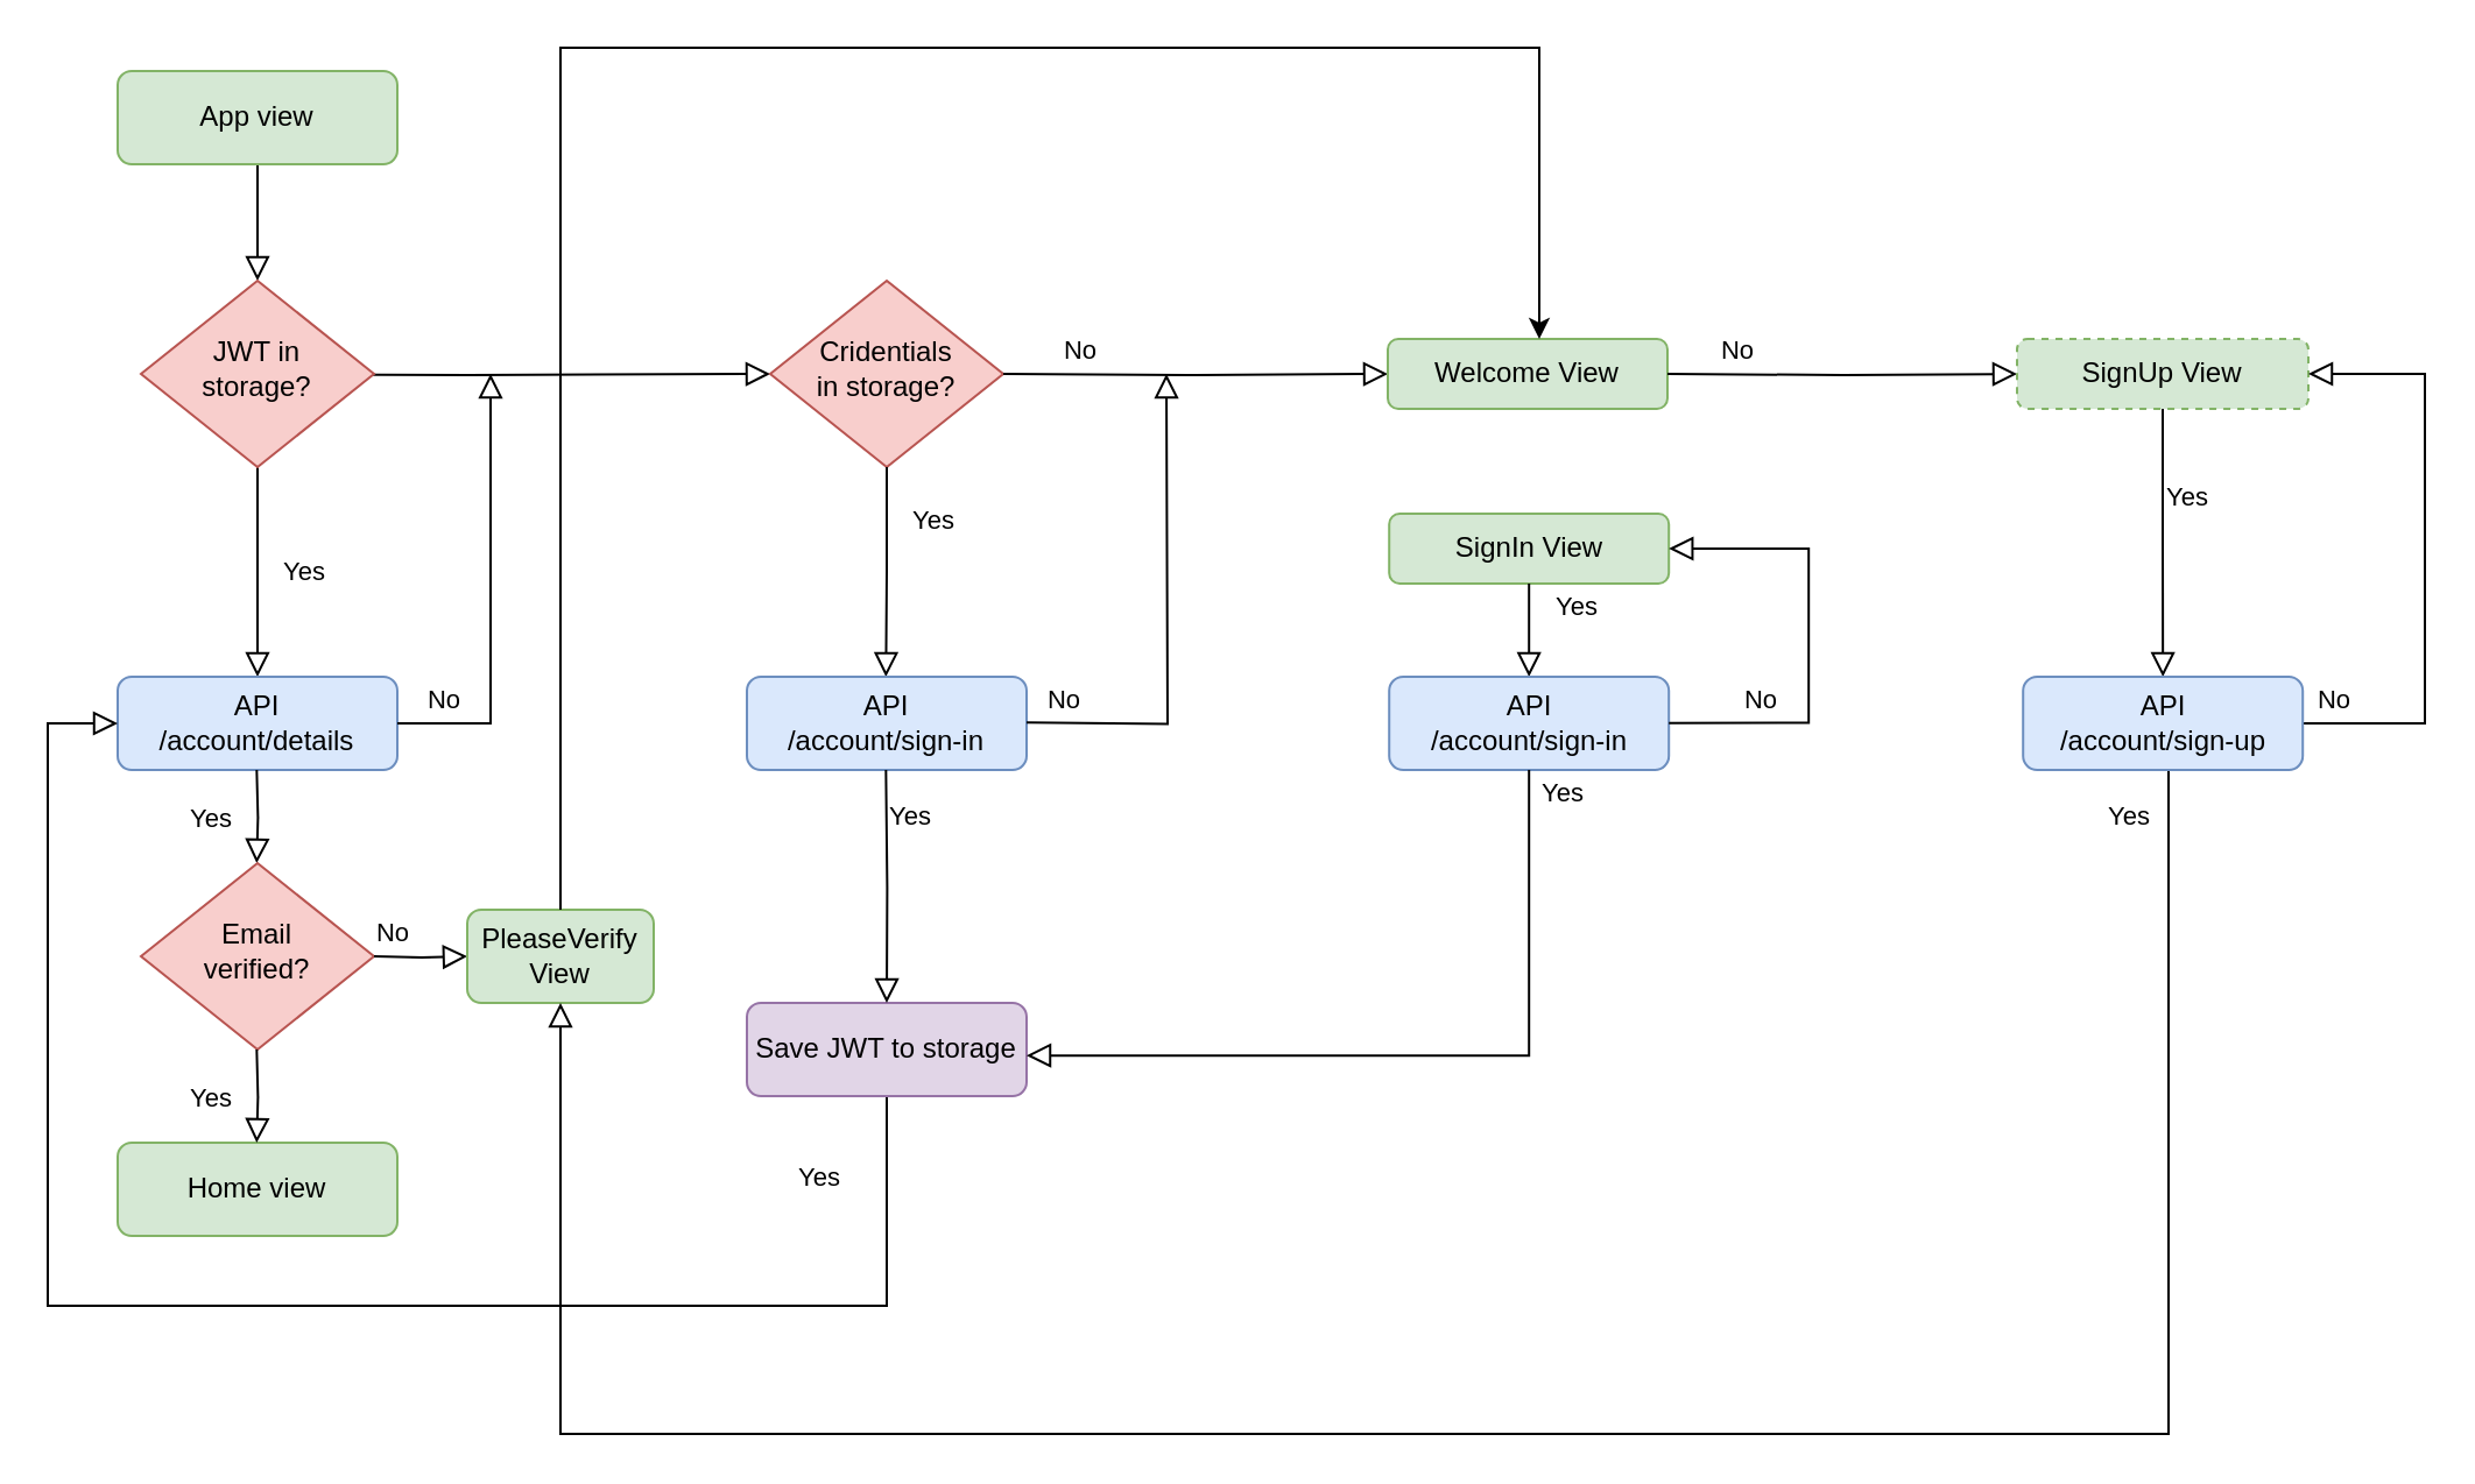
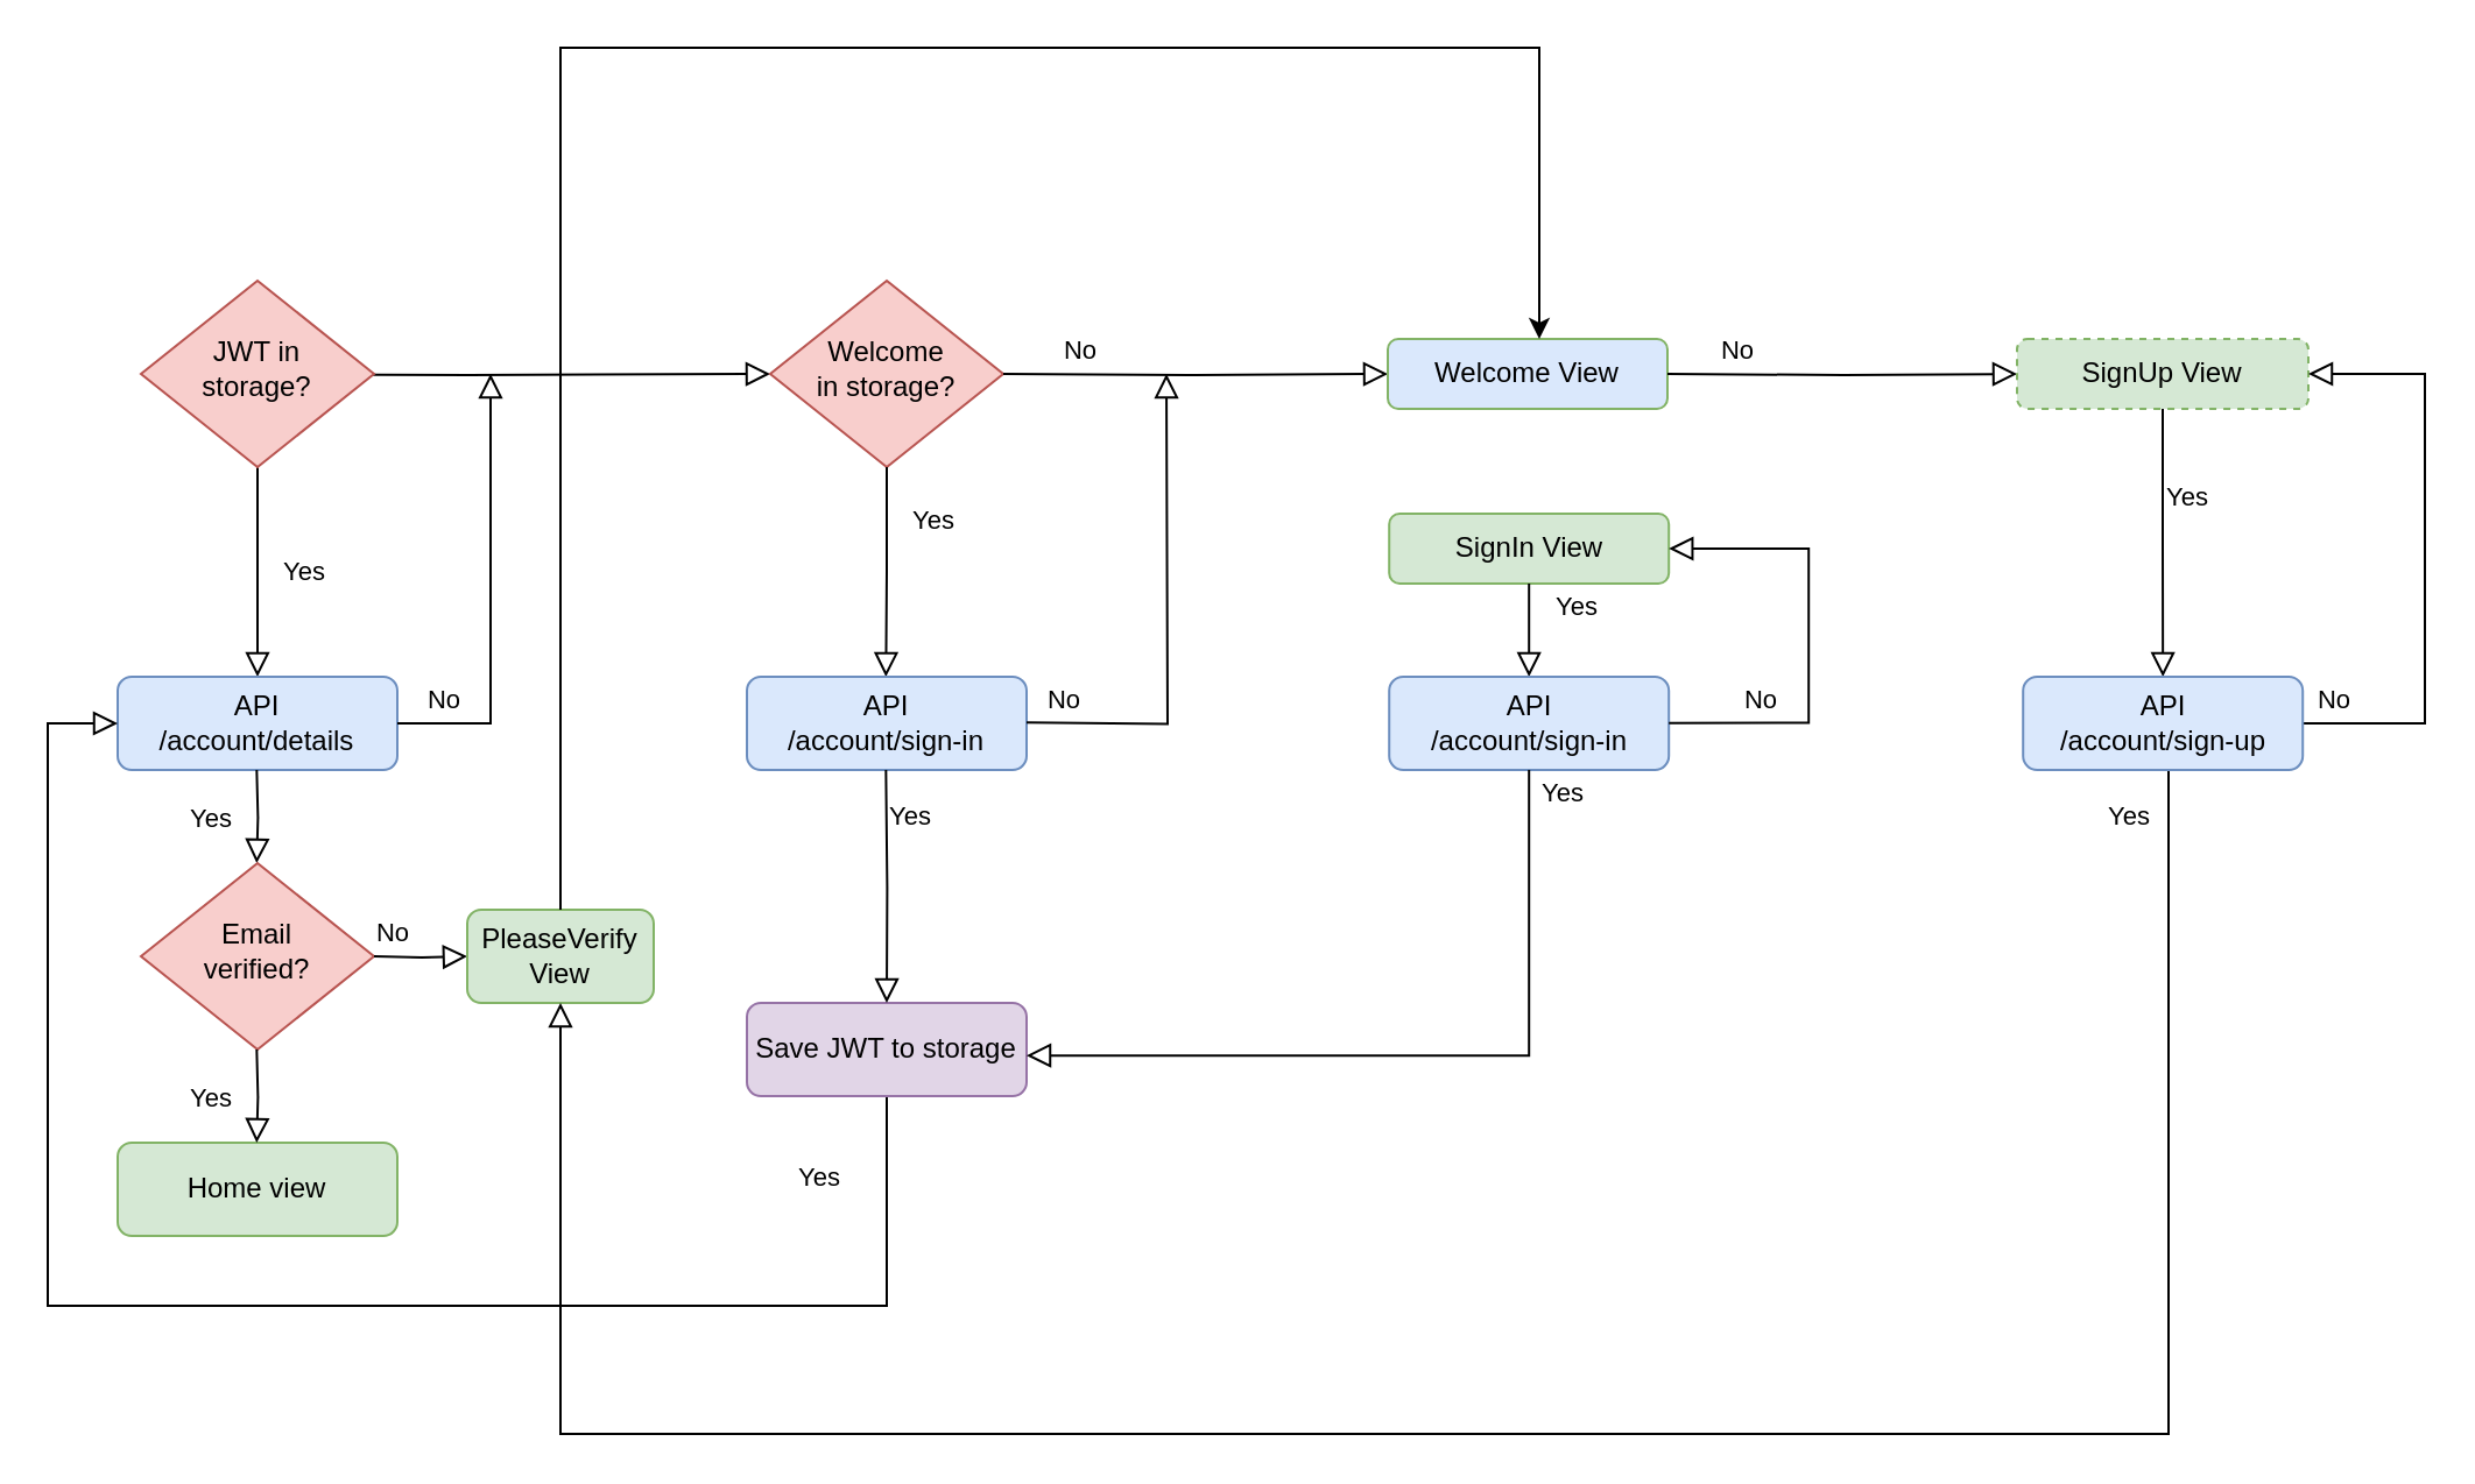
- <mxCell id="3" value="App view" style="rounded=1;whiteSpace=wrap;html=1;fontSize=12;glass=0;strokeWidth=1;shadow=0;fillColor=#d5e8d4;strokeColor=#82b366;" parent="1" vertex="1"><mxGeometry x="50" y="30" width="120" height="40" as="geometry" /></mxCell>
- <mxCell id="2" value="" style="rounded=0;html=1;jettySize=auto;orthogonalLoop=1;fontSize=11;endArrow=block;endFill=0;endSize=8;strokeWidth=1;shadow=0;labelBackgroundColor=none;edgeStyle=orthogonalEdgeStyle;" parent="1" source="3" target="6" edge="1"><mxGeometry relative="1" as="geometry" /></mxCell>
- <mxCell id="8" value="Cridentials&lt;br&gt;in storage?" style="rhombus;whiteSpace=wrap;html=1;shadow=0;fontFamily=Helvetica;fontSize=12;align=center;strokeWidth=1;spacing=6;spacingTop=-4;fillColor=#f8cecc;strokeColor=#b85450;" parent="1" vertex="1"><mxGeometry x="330" y="120" width="100" height="80" as="geometry" /></mxCell>
+ <mxCell id="8" value="Welcome&lt;br&gt;in storage?" style="rhombus;whiteSpace=wrap;html=1;shadow=0;fontFamily=Helvetica;fontSize=12;align=center;strokeWidth=1;spacing=6;spacingTop=-4;fillColor=#f8cecc;strokeColor=#b85450;" parent="1" vertex="1"><mxGeometry x="330" y="120" width="100" height="80" as="geometry" /></mxCell>
- <mxCell id="19" value="Welcome View" style="rounded=1;whiteSpace=wrap;html=1;fontSize=12;glass=0;strokeWidth=1;shadow=0;fillColor=#d5e8d4;strokeColor=#82b366;" parent="1" vertex="1"><mxGeometry x="595" y="145" width="120" height="30" as="geometry" /></mxCell>
+ <mxCell id="19" value="Welcome View" style="rounded=1;whiteSpace=wrap;html=1;fontSize=12;glass=0;strokeWidth=1;shadow=0;fillColor=#dae8fc;strokeColor=#82b366;" parent="1" vertex="1"><mxGeometry x="595" y="145" width="120" height="30" as="geometry" /></mxCell>
